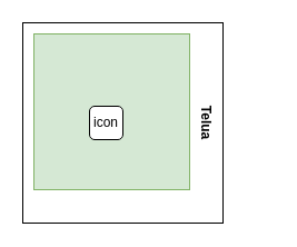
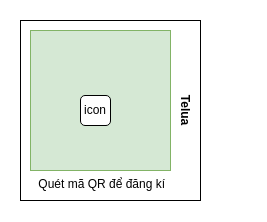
+ <mxCell id="4" value="Quét mã QR để đăng kí&amp;nbsp;&amp;nbsp;" style="text;html=1;strokeColor=none;fillColor=none;align=center;verticalAlign=middle;whiteSpace=wrap;rounded=0;" vertex="1" parent="1"><mxGeometry x="30" y="174" width="150" height="20" as="geometry" /></mxCell>
